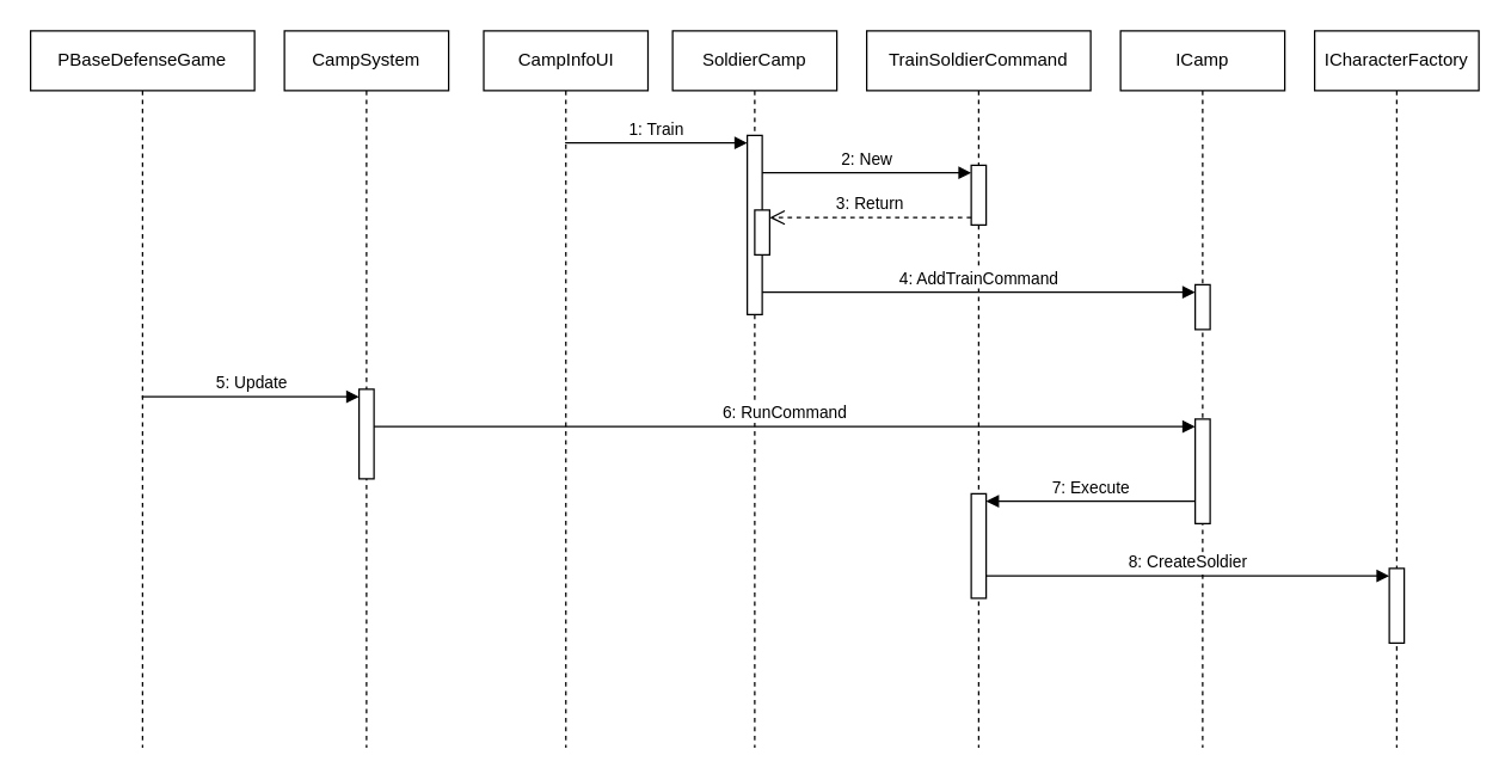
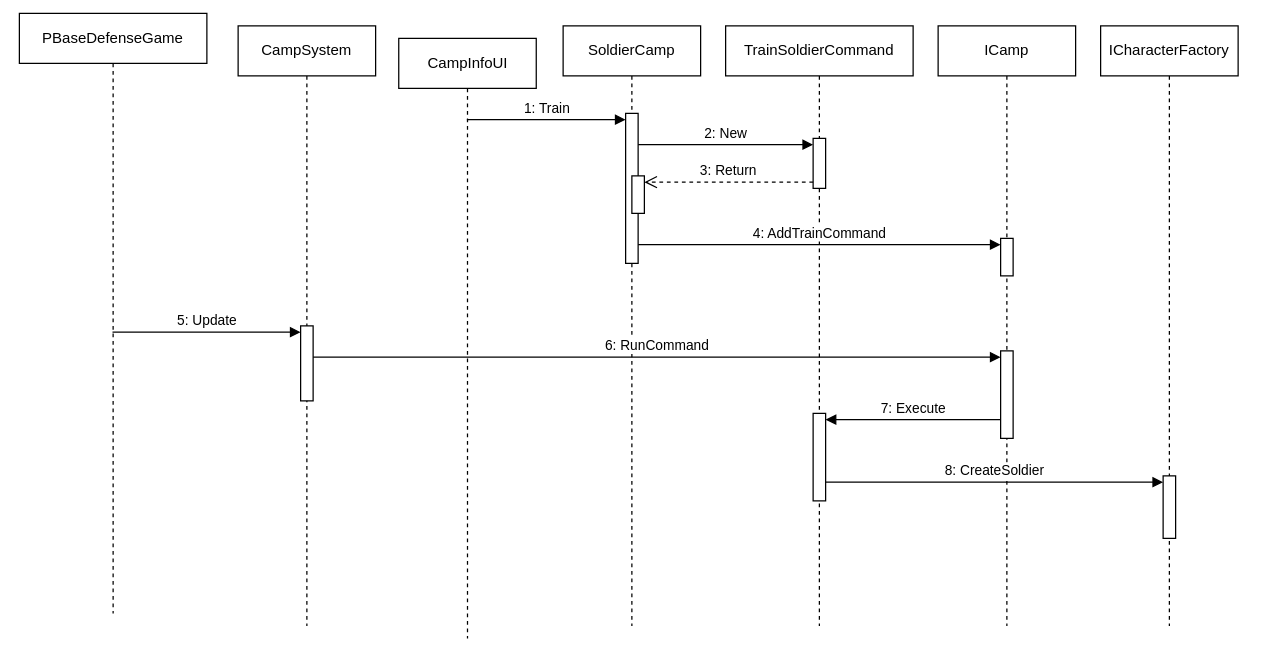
- <mxCell id="2" value="PBaseDefenseGame" style="shape=umlLifeline;perimeter=lifelinePerimeter;whiteSpace=wrap;html=1;container=1;dropTarget=0;collapsible=0;recursiveResize=0;outlineConnect=0;portConstraint=eastwest;newEdgeStyle={&quot;curved&quot;:0,&quot;rounded&quot;:0};" parent="1" vertex="1"><mxGeometry y="20" width="150" height="480" as="geometry" x="20" /></mxCell>
+ <mxCell id="2" value="PBaseDefenseGame" style="shape=umlLifeline;perimeter=lifelinePerimeter;whiteSpace=wrap;html=1;container=1;dropTarget=0;collapsible=0;recursiveResize=0;outlineConnect=0;portConstraint=eastwest;newEdgeStyle={&quot;curved&quot;:0,&quot;rounded&quot;:0};" parent="1" vertex="1"><mxGeometry x="15" y="10" width="150" height="480" as="geometry" /></mxCell>
- <mxCell id="5" value="CampInfoUI" style="shape=umlLifeline;perimeter=lifelinePerimeter;whiteSpace=wrap;html=1;container=1;dropTarget=0;collapsible=0;recursiveResize=0;outlineConnect=0;portConstraint=eastwest;newEdgeStyle={&quot;curved&quot;:0,&quot;rounded&quot;:0};" parent="1" vertex="1"><mxGeometry x="323.5" y="20" width="110" height="480" as="geometry" /></mxCell>
+ <mxCell id="5" value="CampInfoUI" style="shape=umlLifeline;perimeter=lifelinePerimeter;whiteSpace=wrap;html=1;container=1;dropTarget=0;collapsible=0;recursiveResize=0;outlineConnect=0;portConstraint=eastwest;newEdgeStyle={&quot;curved&quot;:0,&quot;rounded&quot;:0};" parent="1" vertex="1"><mxGeometry x="318.5" y="30" width="110" height="480" as="geometry" /></mxCell>
